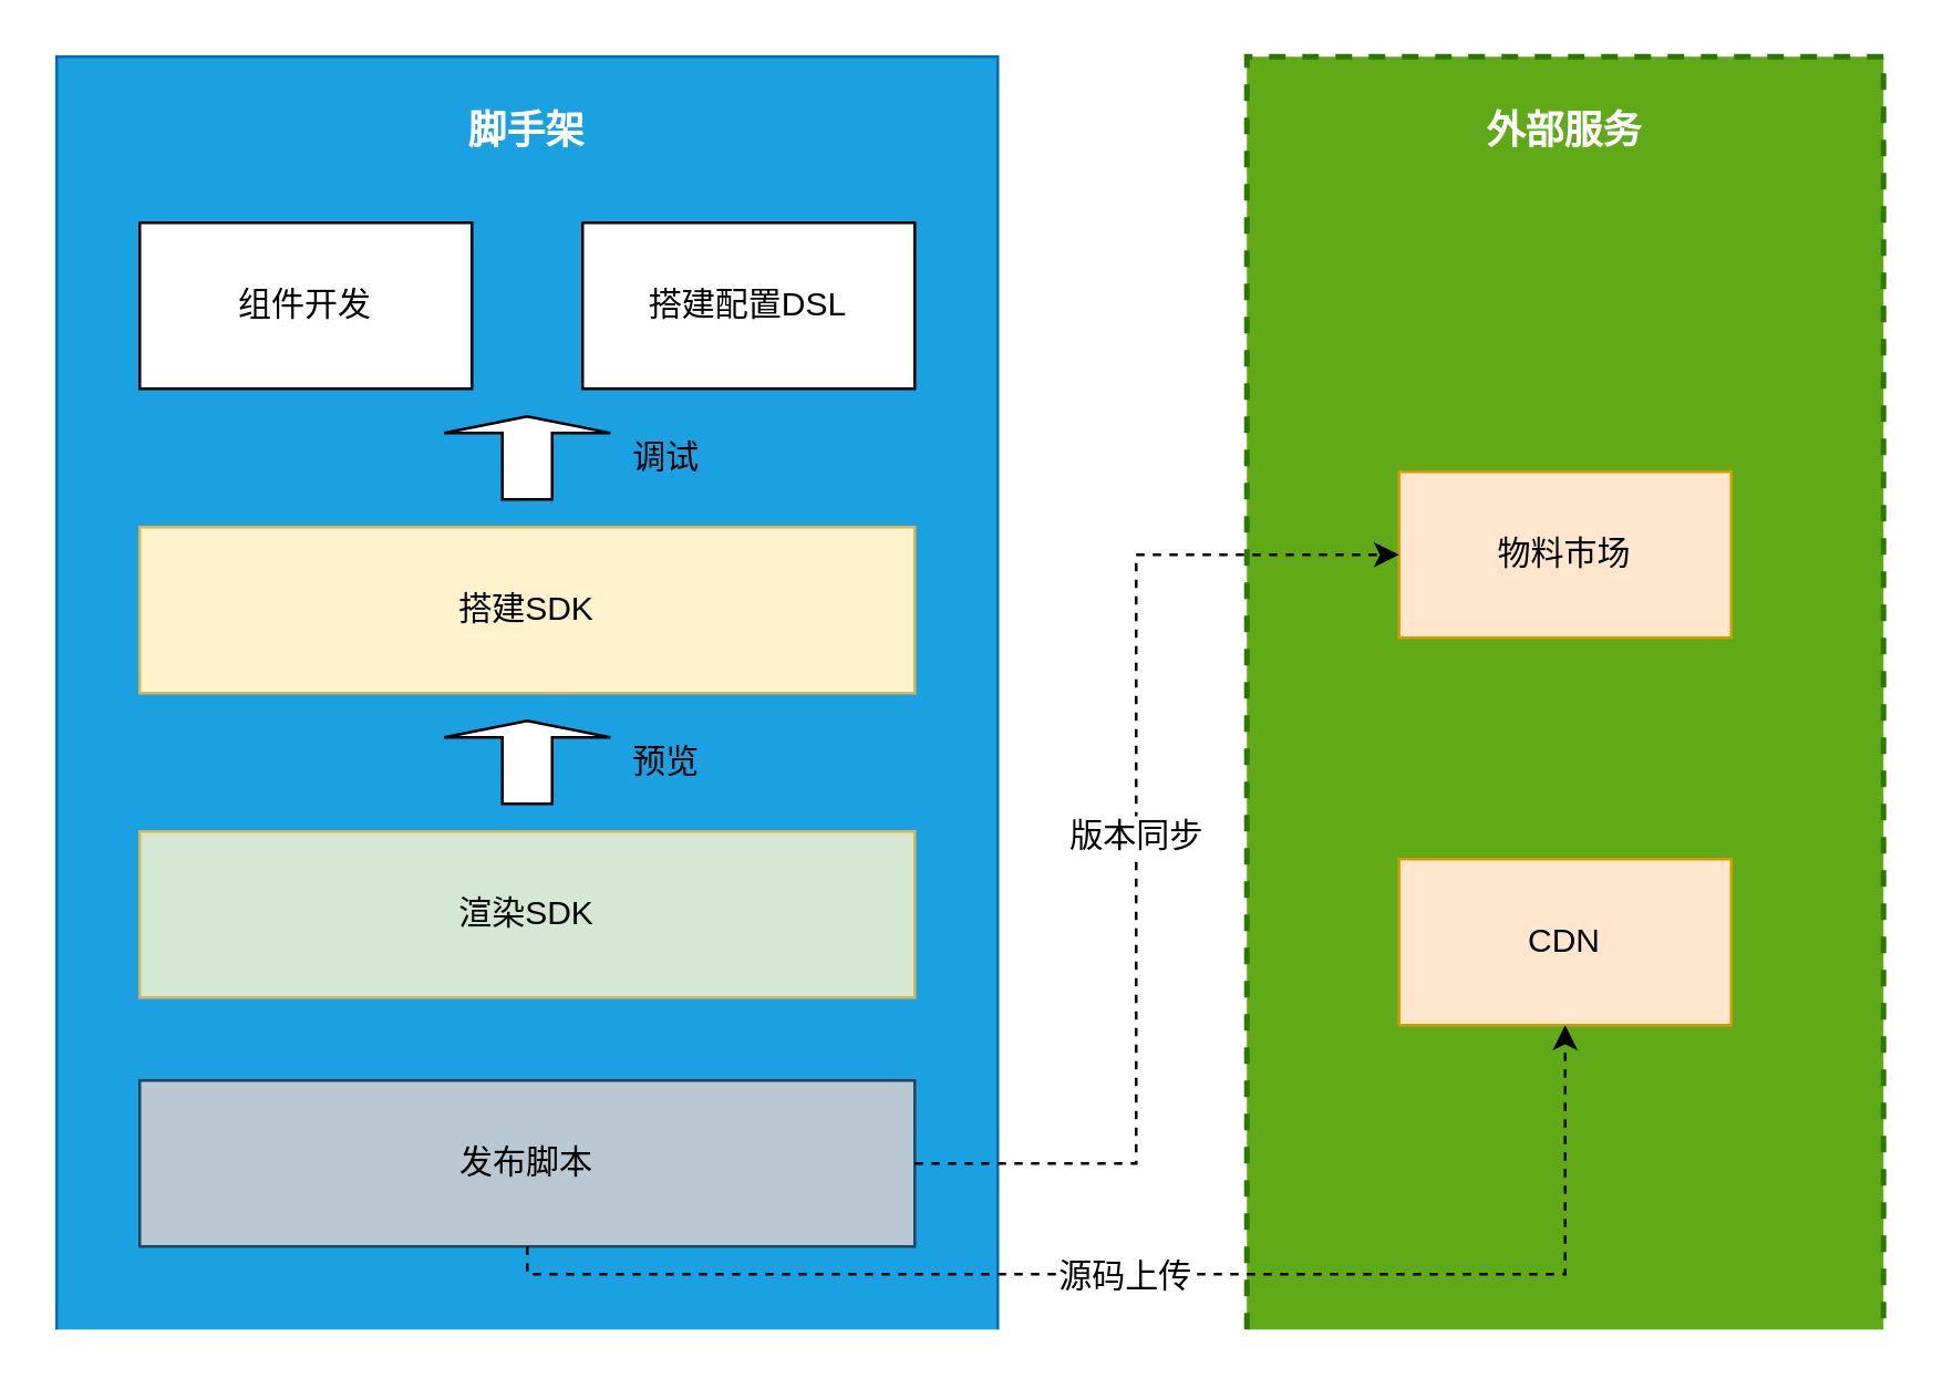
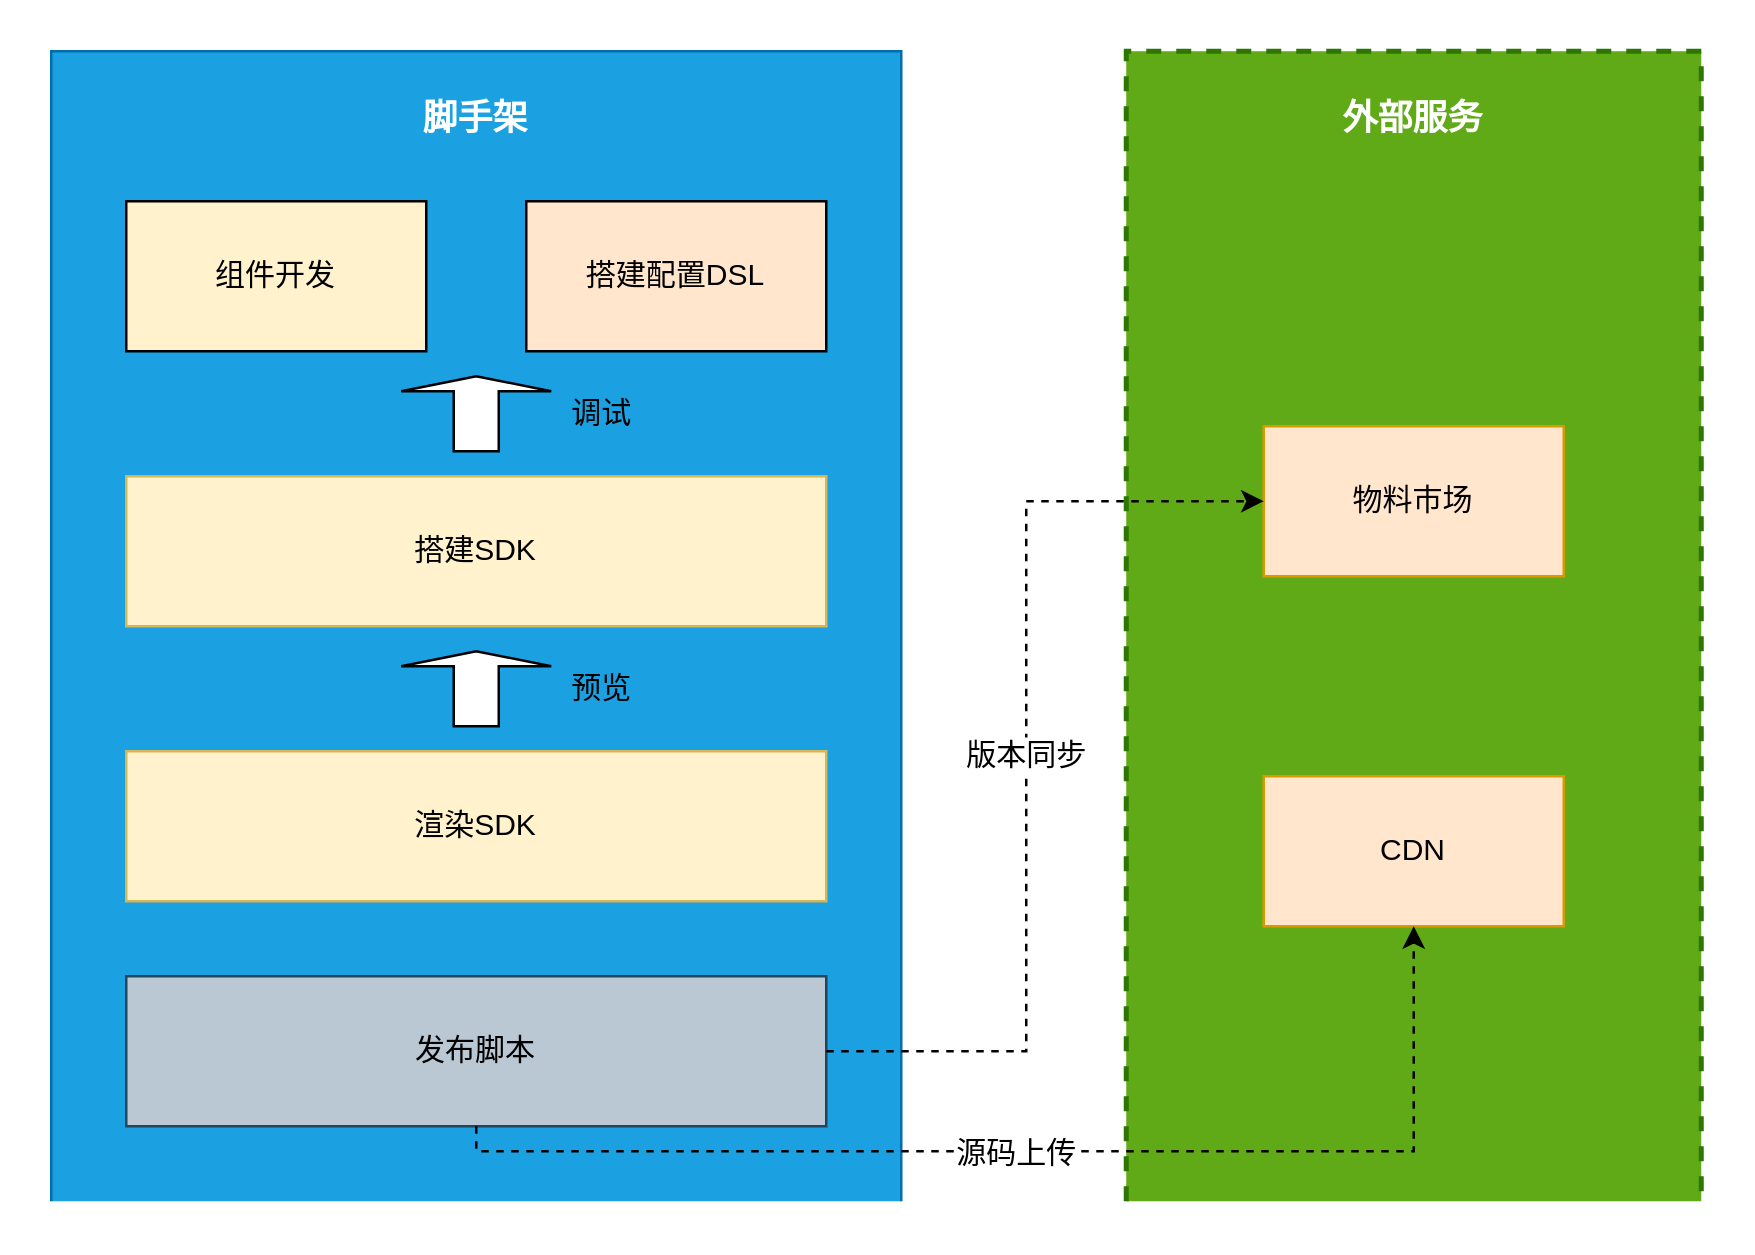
- <mxCell id="3" value="组件开发" style="rounded=0;whiteSpace=wrap;html=1;glass=0;" parent="2" vertex="1"><mxGeometry x="30" y="60" width="120" height="60" as="geometry" /></mxCell>
+ <mxCell id="3" value="组件开发" style="rounded=0;whiteSpace=wrap;html=1;glass=0;fillColor=#fff2cc;" parent="2" vertex="1"><mxGeometry x="30" y="60" width="120" height="60" as="geometry" /></mxCell>
- <mxCell id="5" value="搭建配置DSL" style="rounded=0;whiteSpace=wrap;html=1;glass=0;" parent="2" vertex="1"><mxGeometry x="190" y="60" width="120" height="60" as="geometry" /></mxCell>
+ <mxCell id="5" value="搭建配置DSL" style="rounded=0;whiteSpace=wrap;html=1;glass=0;fillColor=#ffe6cc;" parent="2" vertex="1"><mxGeometry x="190" y="60" width="120" height="60" as="geometry" /></mxCell>
- <mxCell id="9" value="渲染SDK" style="rounded=0;whiteSpace=wrap;html=1;glass=0;fillColor=#d5e8d4;strokeColor=#d6b656;" parent="2" vertex="1"><mxGeometry x="30" y="280" width="280" height="60" as="geometry" /></mxCell>
+ <mxCell id="9" value="渲染SDK" style="rounded=0;whiteSpace=wrap;html=1;glass=0;fillColor=#fff2cc;strokeColor=#d6b656;" parent="2" vertex="1"><mxGeometry x="30" y="280" width="280" height="60" as="geometry" /></mxCell>
